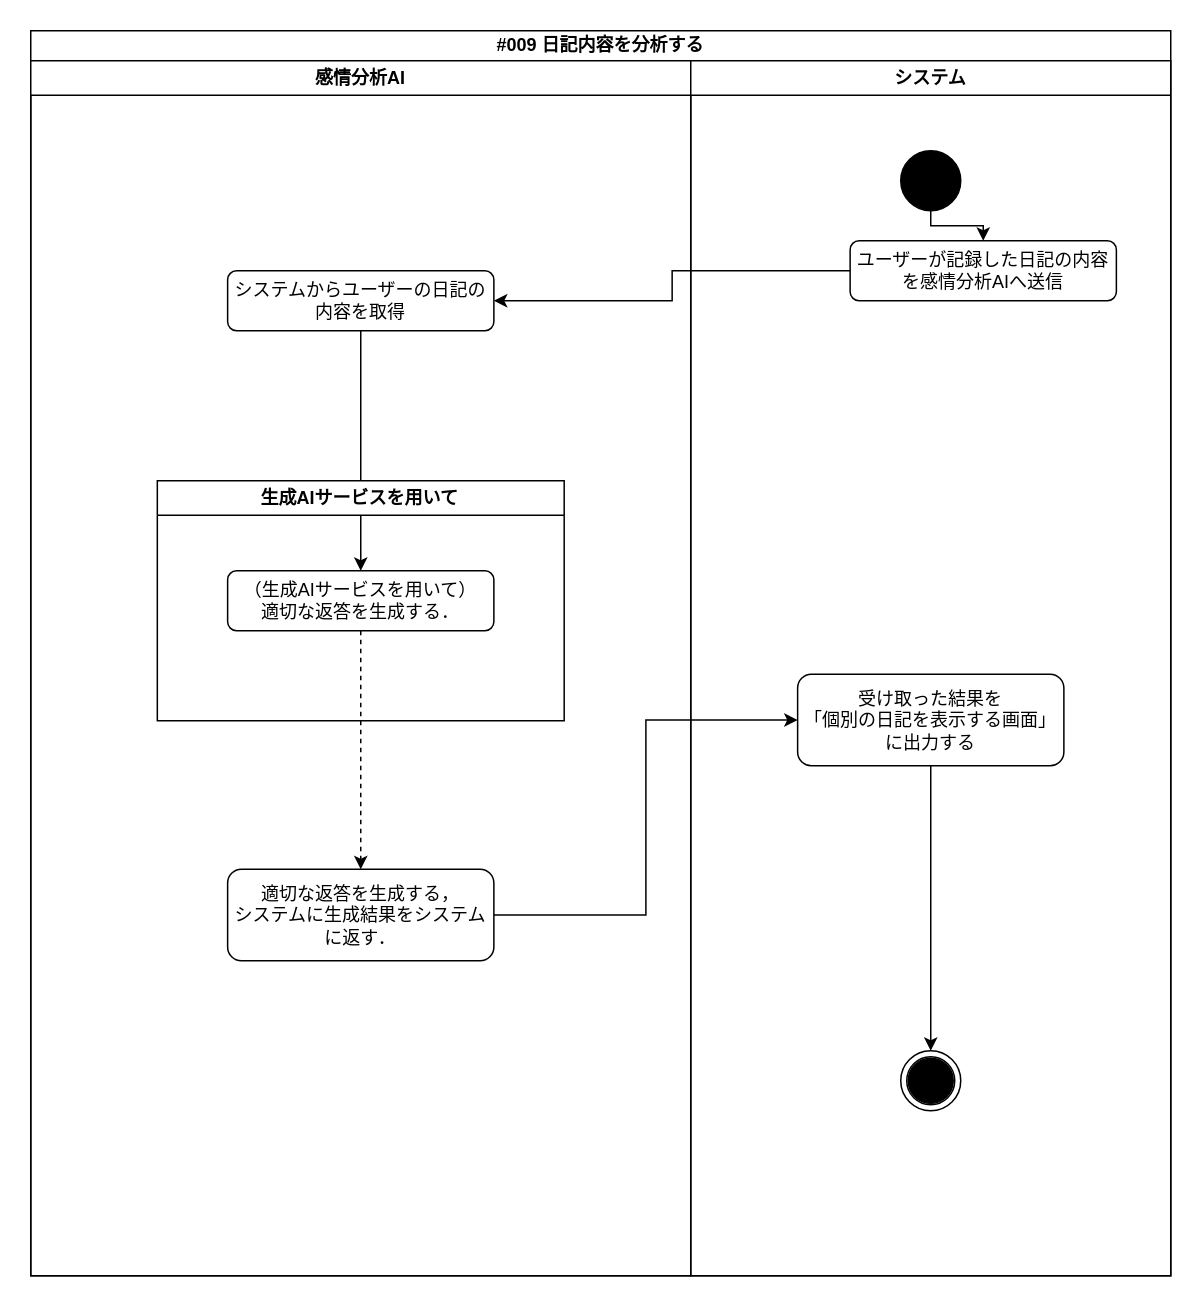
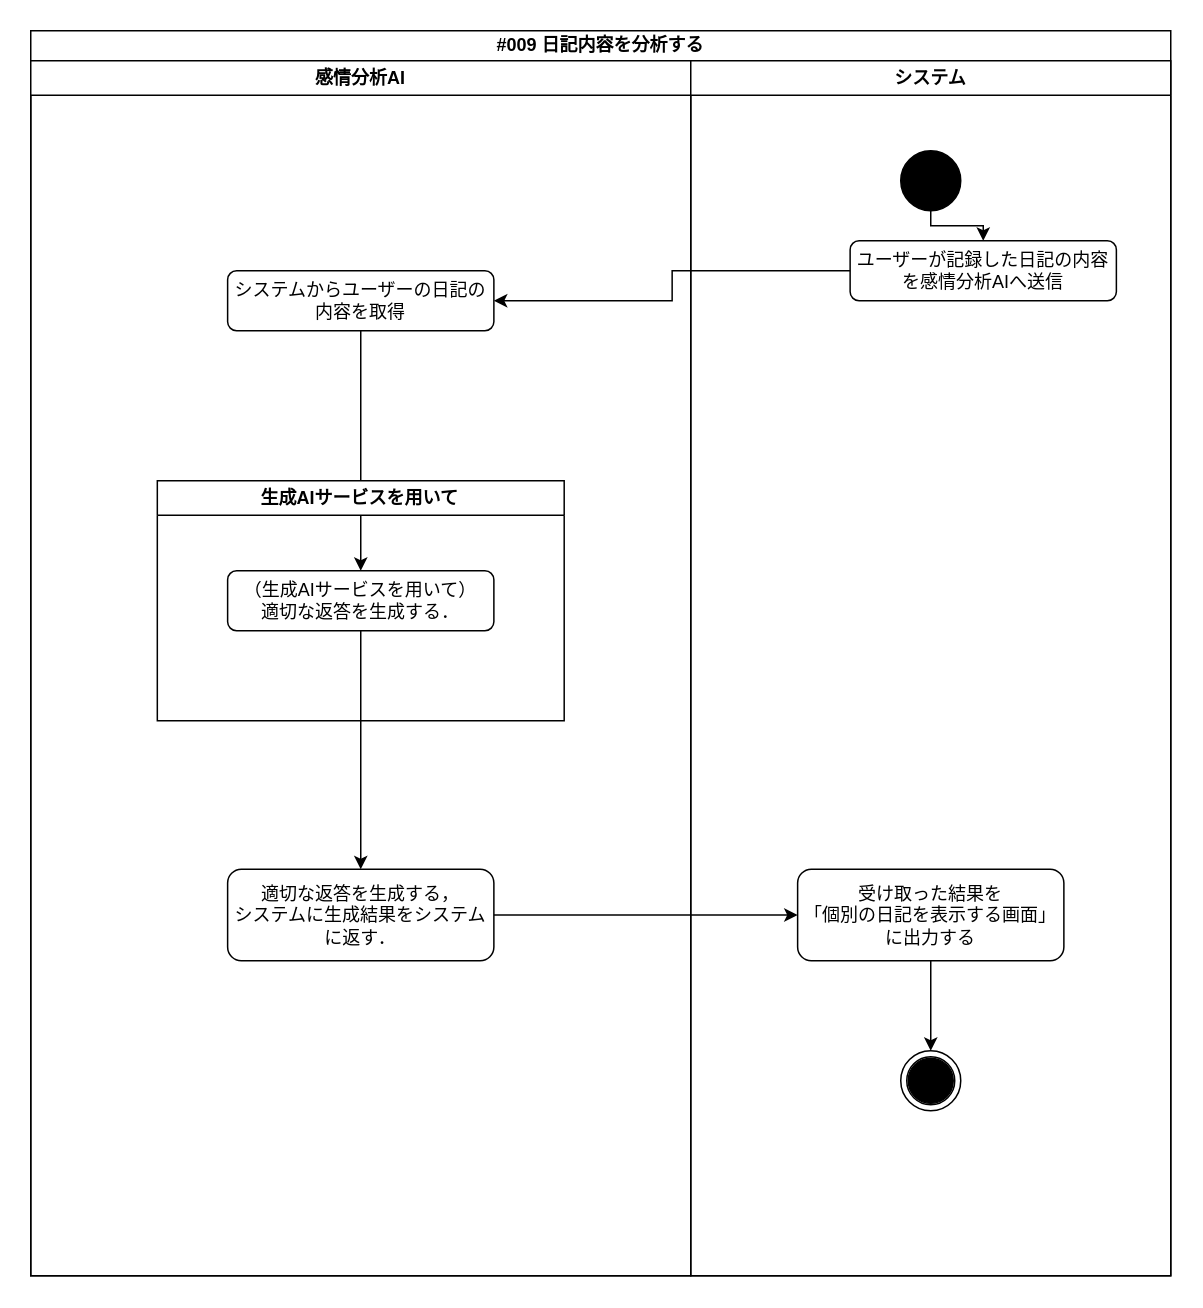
- <mxCell id="16" value="受け取った結果を&lt;br&gt;「個別の日記を表示する画面」に出力する" style="rounded=1;whiteSpace=wrap;html=1;fillColor=none;" parent="10" vertex="1"><mxGeometry x="71.25" y="409" width="177.5" height="61" as="geometry" /></mxCell>
+ <mxCell id="16" value="受け取った結果を&lt;br&gt;「個別の日記を表示する画面」に出力する" style="rounded=1;whiteSpace=wrap;html=1;fillColor=none;" parent="10" vertex="1"><mxGeometry x="71.25" y="539" width="177.5" height="61" as="geometry" /></mxCell>
- <mxCell id="6" style="edgeStyle=orthogonalEdgeStyle;rounded=0;html=1;exitX=0.5;exitY=1;exitDx=0;exitDy=0;entryX=0.5;entryY=0;entryDx=0;entryDy=0;dashed=1;" parent="3" source="7" target="8" edge="1"><mxGeometry relative="1" as="geometry" /></mxCell>
+ <mxCell id="6" style="edgeStyle=orthogonalEdgeStyle;rounded=0;html=1;exitX=0.5;exitY=1;exitDx=0;exitDy=0;entryX=0.5;entryY=0;entryDx=0;entryDy=0;" parent="3" source="7" target="8" edge="1"><mxGeometry relative="1" as="geometry" /></mxCell>
